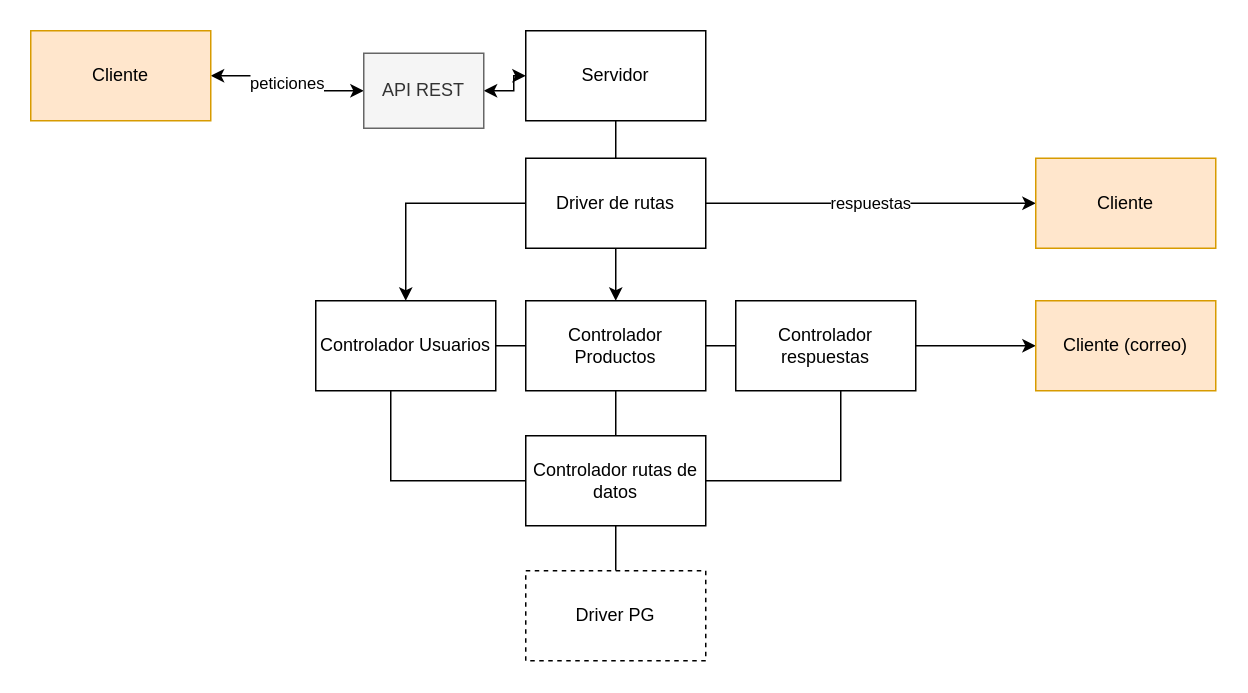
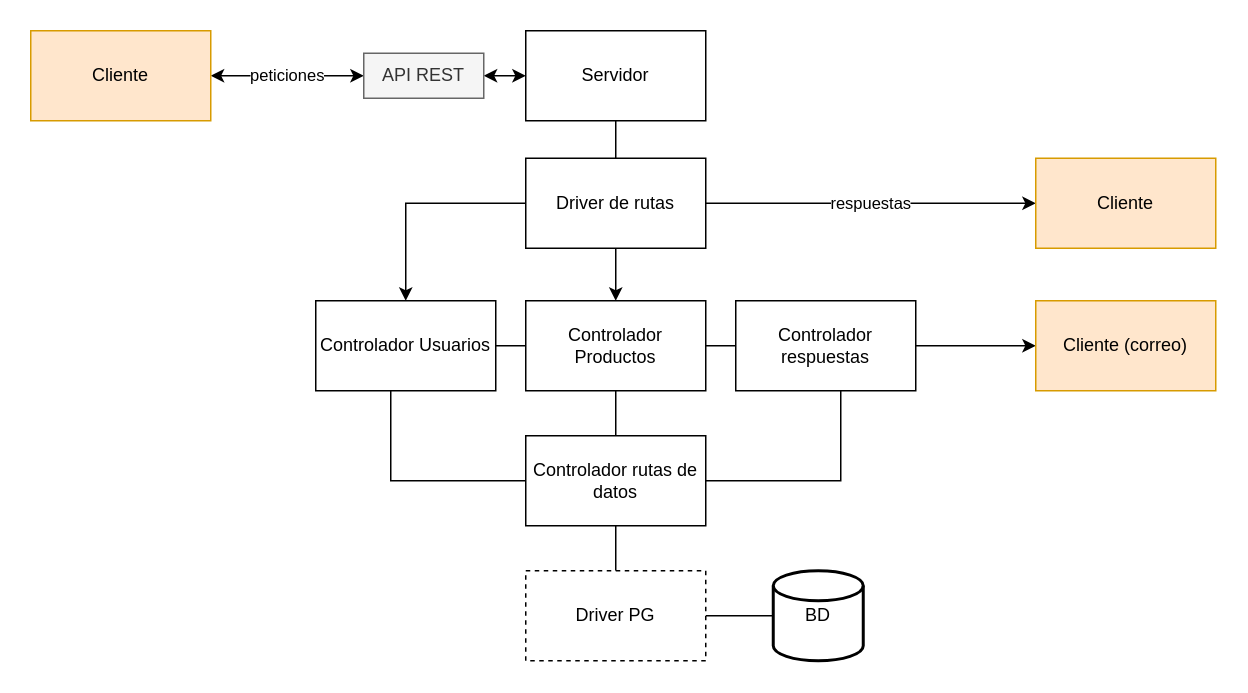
- <mxCell id="8" value="API REST" style="rounded=0;whiteSpace=wrap;html=1;fillColor=#f5f5f5;strokeColor=#666666;fontColor=#333333;" parent="1" vertex="1"><mxGeometry x="242" y="35" width="80" height="50" as="geometry" /></mxCell>
+ <mxCell id="8" value="API REST" style="rounded=0;whiteSpace=wrap;html=1;fillColor=#f5f5f5;strokeColor=#666666;fontColor=#333333;" parent="1" vertex="1"><mxGeometry x="242" y="35" width="80" height="30" as="geometry" /></mxCell>
+ <mxCell id="10" style="edgeStyle=orthogonalEdgeStyle;rounded=0;orthogonalLoop=1;jettySize=auto;html=1;startArrow=none;startFill=0;endArrow=none;endFill=0;" parent="1" source="12" target="9" edge="1"><mxGeometry relative="1" as="geometry" /></mxCell>
+ <mxCell id="9" value="BD" style="strokeWidth=2;html=1;shape=mxgraph.flowchart.database;whiteSpace=wrap;" parent="1" vertex="1"><mxGeometry x="515" y="380" width="60" height="60" as="geometry" /></mxCell>
